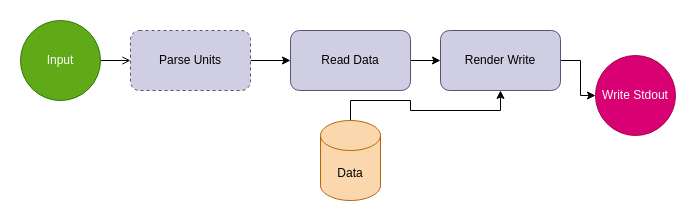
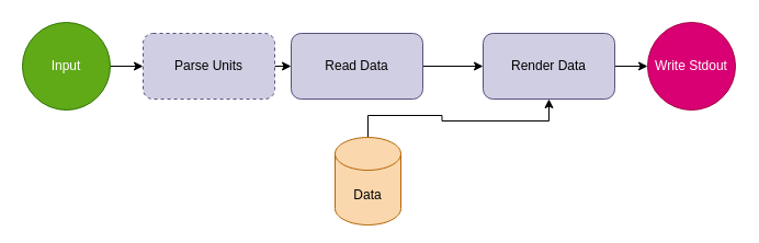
- <mxCell id="4" style="edgeStyle=orthogonalEdgeStyle;rounded=0;orthogonalLoop=1;jettySize=auto;html=1;exitX=1;exitY=0.5;exitDx=0;exitDy=0;entryX=0;entryY=0.5;entryDx=0;entryDy=0;endArrow=open;" edge="1" parent="1" source="5" target="8"><mxGeometry relative="1" as="geometry" /></mxCell>
+ <mxCell id="4" style="edgeStyle=orthogonalEdgeStyle;rounded=0;orthogonalLoop=1;jettySize=auto;html=1;exitX=1;exitY=0.5;exitDx=0;exitDy=0;entryX=0;entryY=0.5;entryDx=0;entryDy=0;" edge="1" parent="1" source="5" target="8"><mxGeometry relative="1" as="geometry" /></mxCell>
- <mxCell id="10" value="Read Data" style="rounded=1;whiteSpace=wrap;html=1;fillColor=#d0cee2;strokeColor=#56517e;" vertex="1" parent="1"><mxGeometry x="290" y="30" width="120" height="60" as="geometry" /></mxCell>
+ <mxCell id="10" value="Read Data" style="rounded=1;whiteSpace=wrap;html=1;fillColor=#d0cee2;strokeColor=#56517e;" vertex="1" parent="1"><mxGeometry x="265" y="30" width="120" height="60" as="geometry" /></mxCell>
- <mxCell id="12" value="Render Write" style="rounded=1;whiteSpace=wrap;html=1;fillColor=#d0cee2;strokeColor=#56517e;" vertex="1" parent="1"><mxGeometry x="440" y="30" width="120" height="60" as="geometry" /></mxCell>
+ <mxCell id="12" value="Render Data" style="rounded=1;whiteSpace=wrap;html=1;fillColor=#d0cee2;strokeColor=#56517e;" vertex="1" parent="1"><mxGeometry x="440" y="30" width="120" height="60" as="geometry" /></mxCell>
- <mxCell id="6" value="Write Stdout" style="ellipse;whiteSpace=wrap;html=1;aspect=fixed;fillColor=#d80073;fontColor=#ffffff;strokeColor=#A50040;" vertex="1" parent="1"><mxGeometry x="595" y="55" width="80" height="80" as="geometry" /></mxCell>
+ <mxCell id="6" value="Write Stdout" style="ellipse;whiteSpace=wrap;html=1;aspect=fixed;fillColor=#d80073;fontColor=#ffffff;strokeColor=#A50040;" vertex="1" parent="1"><mxGeometry x="590" y="20" width="80" height="80" as="geometry" /></mxCell>
- <mxCell id="3" value="Data" style="shape=cylinder3;whiteSpace=wrap;html=1;boundedLbl=1;backgroundOutline=1;size=15;fillColor=#fad7ac;strokeColor=#b46504;" vertex="1" parent="1"><mxGeometry x="320" y="120" width="60" height="80" as="geometry" /></mxCell>
+ <mxCell id="3" value="Data" style="shape=cylinder3;whiteSpace=wrap;html=1;boundedLbl=1;backgroundOutline=1;size=15;fillColor=#fad7ac;strokeColor=#b46504;" vertex="1" parent="1"><mxGeometry x="305" y="125" width="60" height="80" as="geometry" /></mxCell>
